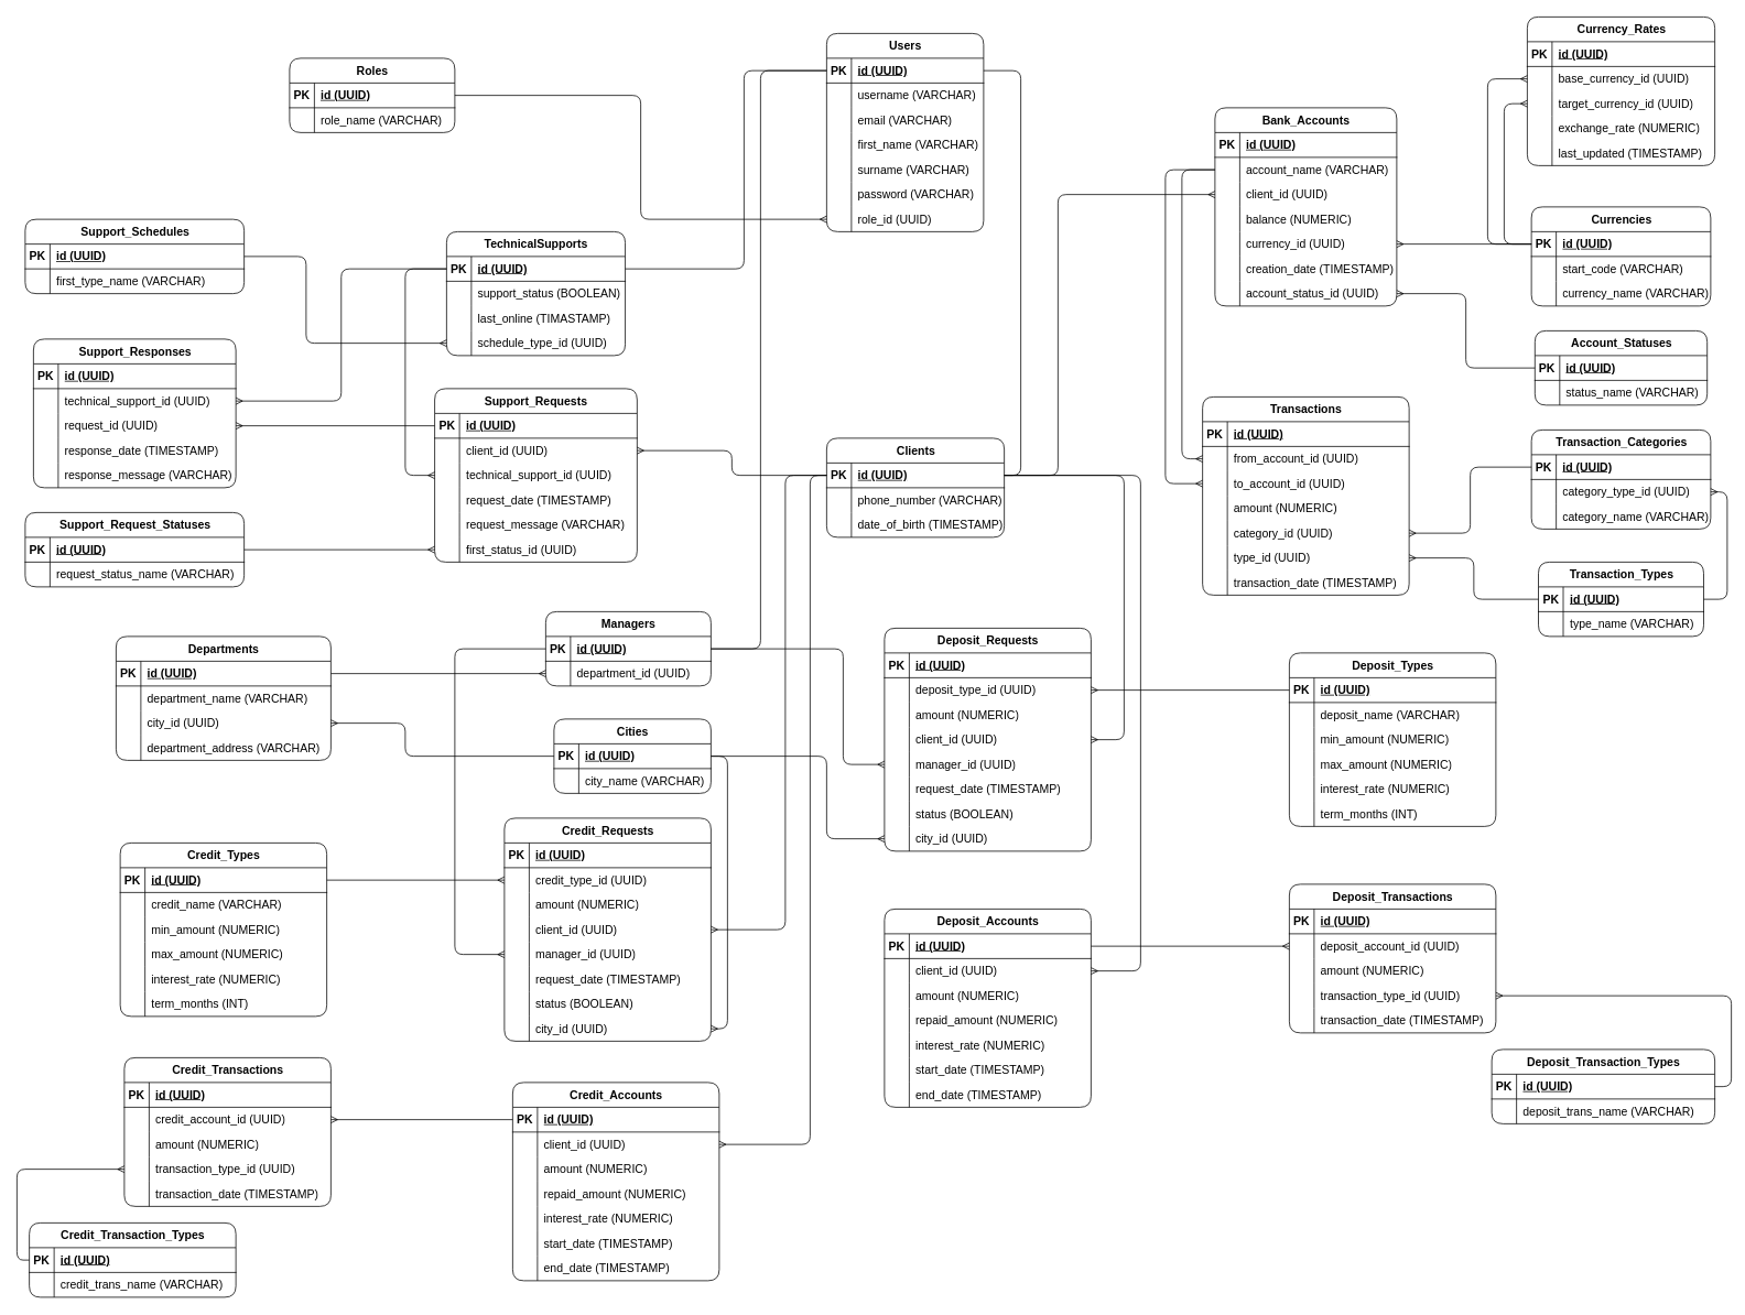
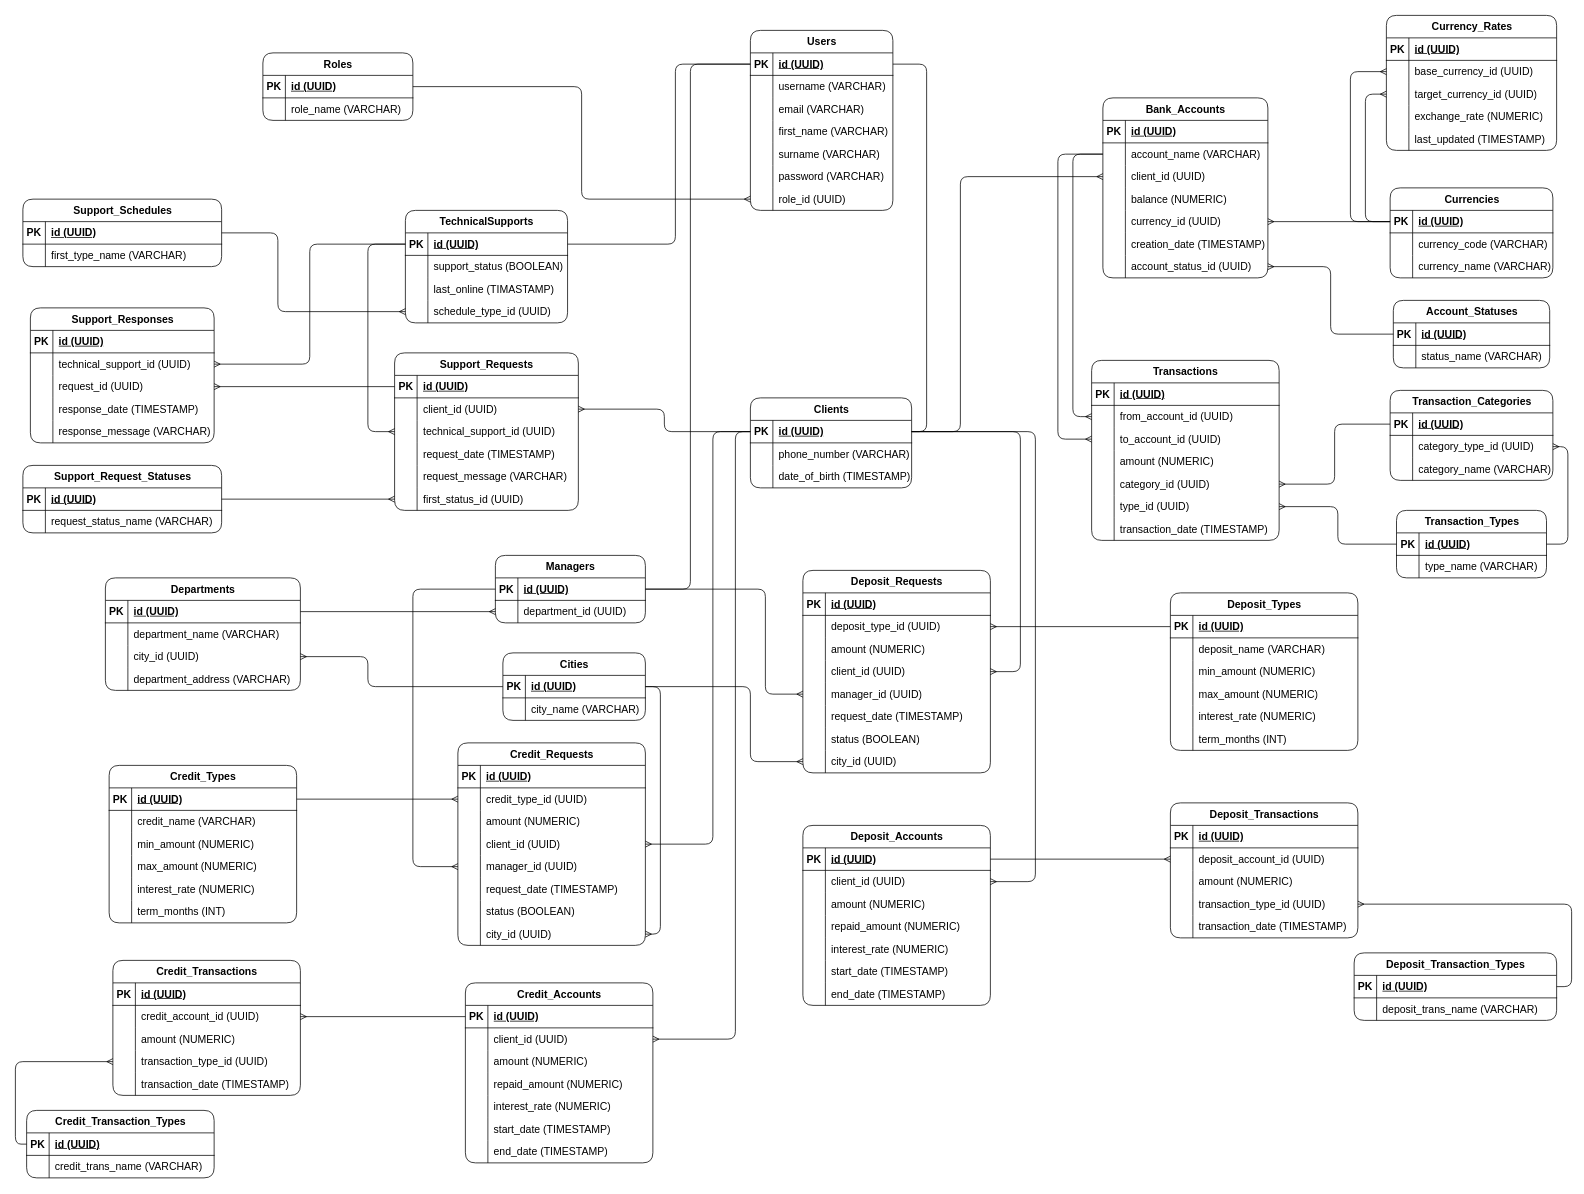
- <mxCell id="108" value="start_code (VARCHAR)" style="shape=partialRectangle;connectable=0;fillColor=none;top=0;left=0;bottom=0;right=0;align=left;spacingLeft=6;overflow=hidden;whiteSpace=wrap;html=1;fontSize=14;" vertex="1" parent="106"><mxGeometry x="30" width="187" height="30" as="geometry"><mxRectangle width="187" height="30" as="alternateBounds" /></mxGeometry></mxCell>
+ <mxCell id="108" value="currency_code (VARCHAR)" style="shape=partialRectangle;connectable=0;fillColor=none;top=0;left=0;bottom=0;right=0;align=left;spacingLeft=6;overflow=hidden;whiteSpace=wrap;html=1;fontSize=14;" vertex="1" parent="106"><mxGeometry x="30" width="187" height="30" as="geometry"><mxRectangle width="187" height="30" as="alternateBounds" /></mxGeometry></mxCell>
